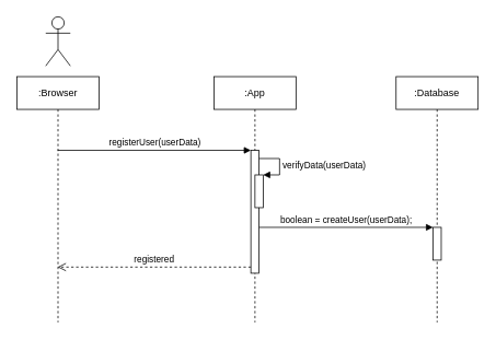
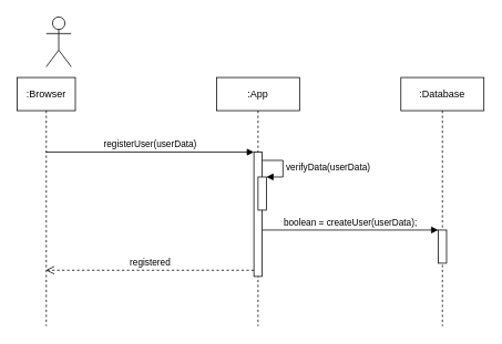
- <mxCell id="8" value=":Browser" style="shape=umlLifeline;perimeter=lifelinePerimeter;whiteSpace=wrap;html=1;container=1;collapsible=0;recursiveResize=0;outlineConnect=0;" vertex="1" parent="1"><mxGeometry x="20" y="93" width="100" height="300" as="geometry" /></mxCell>
+ <mxCell id="8" value=":Browser" style="shape=umlLifeline;perimeter=lifelinePerimeter;whiteSpace=wrap;html=1;container=1;collapsible=0;recursiveResize=0;outlineConnect=0;" vertex="1" parent="1"><mxGeometry x="20" y="93" width="70" height="300" as="geometry" /></mxCell>
